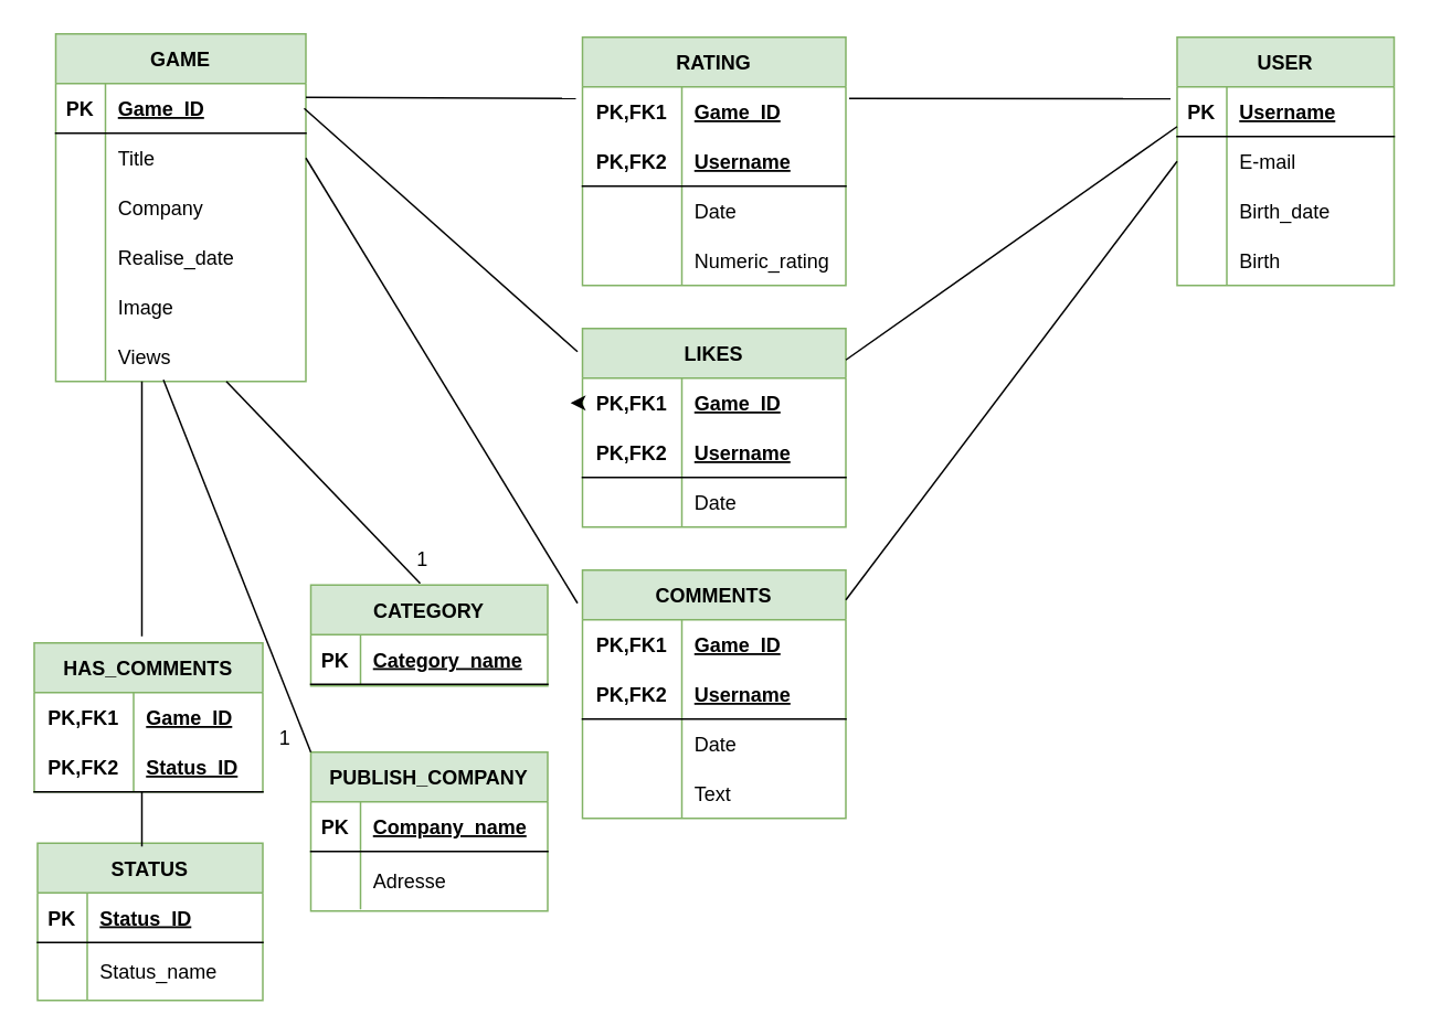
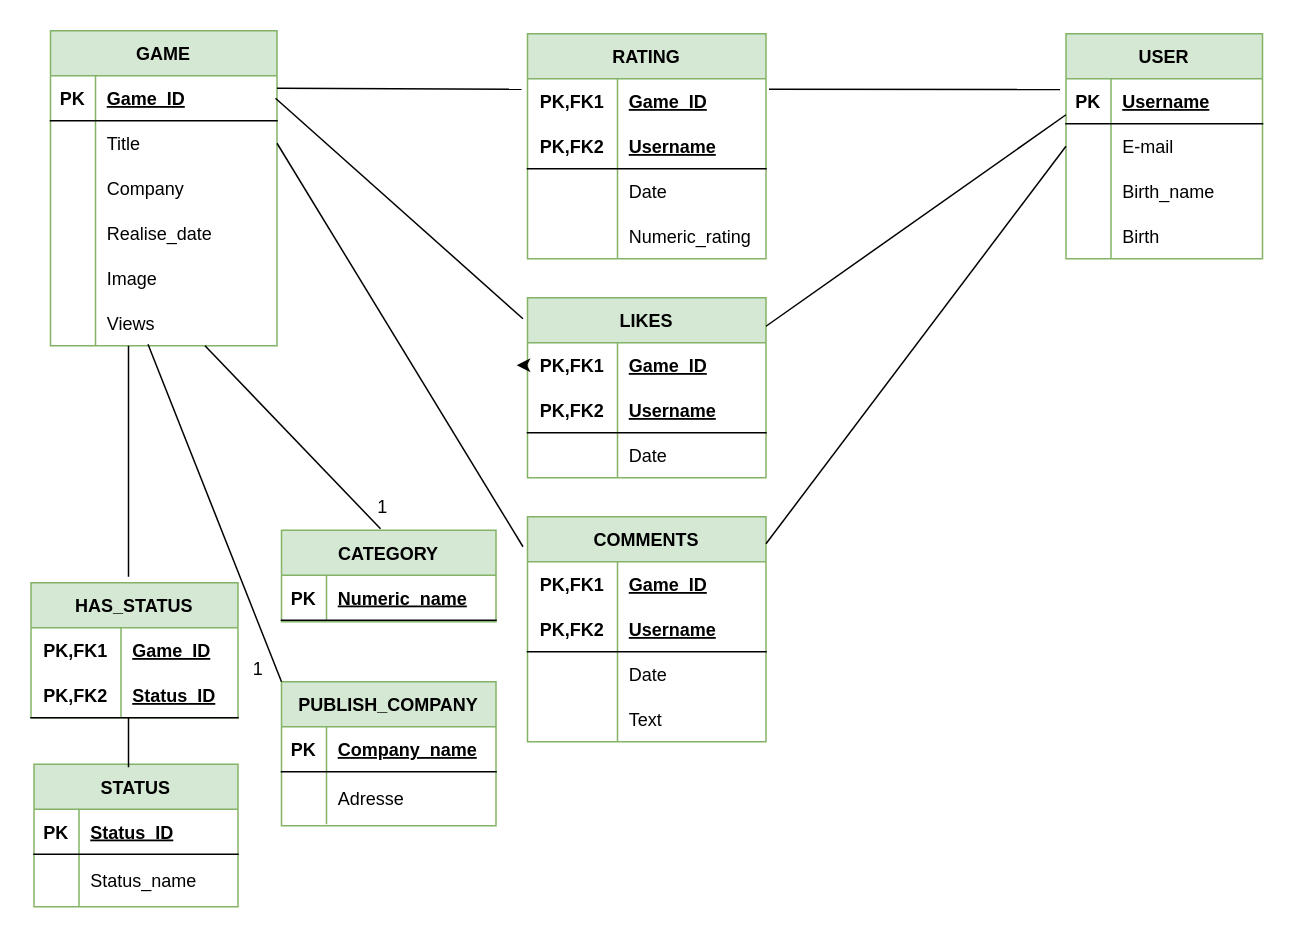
- <mxCell id="30" value="Birth_date" style="shape=partialRectangle;connectable=0;fillColor=none;top=0;left=0;bottom=0;right=0;align=left;spacingLeft=6;overflow=hidden;" parent="28" vertex="1"><mxGeometry x="30" width="101" height="30" as="geometry"><mxRectangle width="101" height="30" as="alternateBounds" /></mxGeometry></mxCell>
+ <mxCell id="30" value="Birth_name" style="shape=partialRectangle;connectable=0;fillColor=none;top=0;left=0;bottom=0;right=0;align=left;spacingLeft=6;overflow=hidden;" parent="28" vertex="1"><mxGeometry x="30" width="101" height="30" as="geometry"><mxRectangle width="101" height="30" as="alternateBounds" /></mxGeometry></mxCell>
- <mxCell id="91" value="Category_name" style="shape=partialRectangle;connectable=0;fillColor=none;top=0;left=0;bottom=0;right=0;align=left;spacingLeft=6;fontStyle=5;overflow=hidden;rounded=0;strokeWidth=1;" parent="89" vertex="1"><mxGeometry x="30" width="113" height="30" as="geometry"><mxRectangle width="113" height="30" as="alternateBounds" /></mxGeometry></mxCell>
+ <mxCell id="91" value="Numeric_name" style="shape=partialRectangle;connectable=0;fillColor=none;top=0;left=0;bottom=0;right=0;align=left;spacingLeft=6;fontStyle=5;overflow=hidden;rounded=0;strokeWidth=1;" parent="89" vertex="1"><mxGeometry x="30" width="113" height="30" as="geometry"><mxRectangle width="113" height="30" as="alternateBounds" /></mxGeometry></mxCell>
- <mxCell id="101" value="HAS_COMMENTS" style="shape=table;startSize=30;container=1;collapsible=1;childLayout=tableLayout;fixedRows=1;rowLines=0;fontStyle=1;align=center;resizeLast=1;rounded=0;strokeWidth=1;fillColor=#d5e8d4;strokeColor=#82b366;" parent="1" vertex="1"><mxGeometry x="20" y="388" width="138" height="90" as="geometry" /></mxCell>
+ <mxCell id="101" value="HAS_STATUS" style="shape=table;startSize=30;container=1;collapsible=1;childLayout=tableLayout;fixedRows=1;rowLines=0;fontStyle=1;align=center;resizeLast=1;rounded=0;strokeWidth=1;fillColor=#d5e8d4;strokeColor=#82b366;" parent="1" vertex="1"><mxGeometry x="20" y="388" width="138" height="90" as="geometry" /></mxCell>
